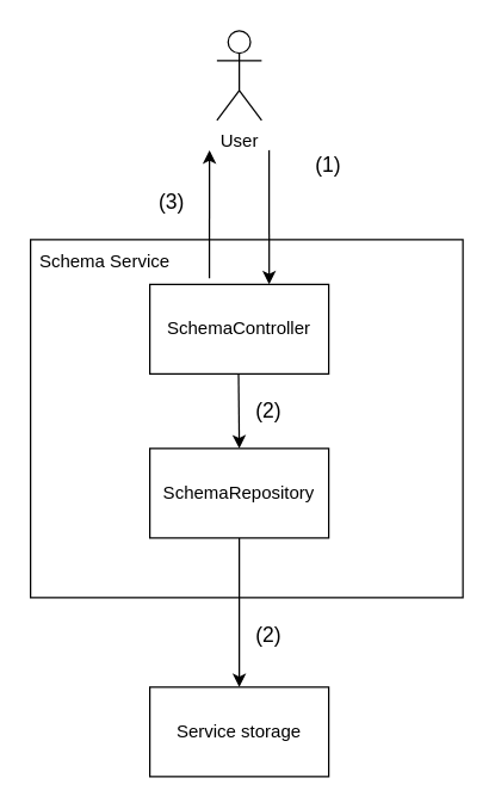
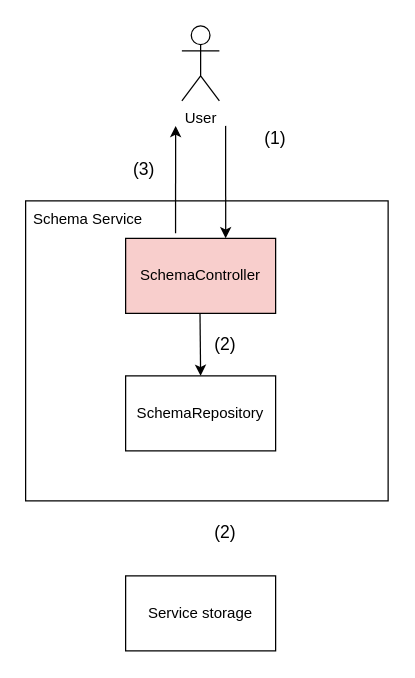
- <mxCell id="8" value="SchemaController" style="rounded=0;whiteSpace=wrap;html=1;" vertex="1" parent="1"><mxGeometry x="100" y="190" width="120" height="60" as="geometry" /></mxCell>
+ <mxCell id="8" value="SchemaController" style="rounded=0;whiteSpace=wrap;html=1;fillColor=#f8cecc;" vertex="1" parent="1"><mxGeometry x="100" y="190" width="120" height="60" as="geometry" /></mxCell>
- <mxCell id="13" value="" style="endArrow=classic;html=1;rounded=0;exitX=0.5;exitY=1;exitDx=0;exitDy=0;" edge="1" parent="1" source="9" target="2"><mxGeometry width="50" height="50" relative="1" as="geometry"><mxPoint x="160" y="340" as="sourcePoint" /><mxPoint x="170" y="240" as="targetPoint" /></mxGeometry></mxCell>
